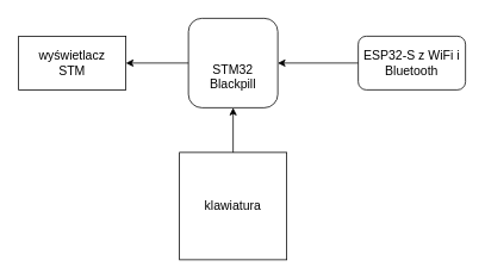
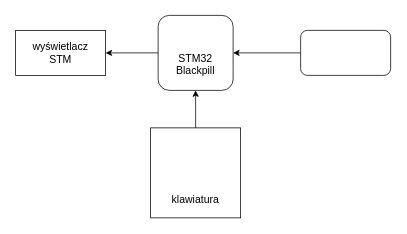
- <mxCell id="9" value="&lt;font style=&quot;font-size: 14px;&quot;&gt;ESP32-S z WiFi i Bluetooth&lt;/font&gt;" style="text;html=1;align=center;verticalAlign=middle;whiteSpace=wrap;rounded=0;" vertex="1" parent="1"><mxGeometry x="405" y="55" width="110" height="30" as="geometry" /></mxCell>
- <mxCell id="8" value="&lt;font style=&quot;font-size: 14px;&quot;&gt;klawiatura&lt;/font&gt;" style="text;html=1;align=center;verticalAlign=middle;whiteSpace=wrap;rounded=0;" vertex="1" parent="1"><mxGeometry x="230" y="215" width="60" height="30" as="geometry" /></mxCell>
+ <mxCell id="8" value="&lt;font style=&quot;font-size: 14px;&quot;&gt;klawiatura&lt;/font&gt;" style="text;html=1;align=center;verticalAlign=middle;whiteSpace=wrap;rounded=0;" vertex="1" parent="1"><mxGeometry x="230" y="250" width="60" height="30" as="geometry" /></mxCell>
